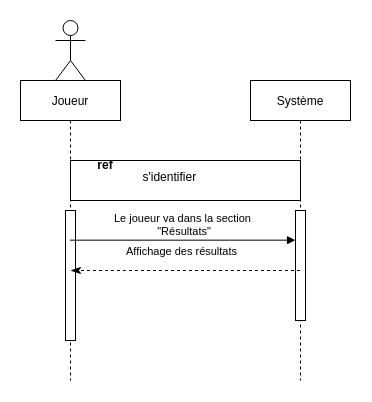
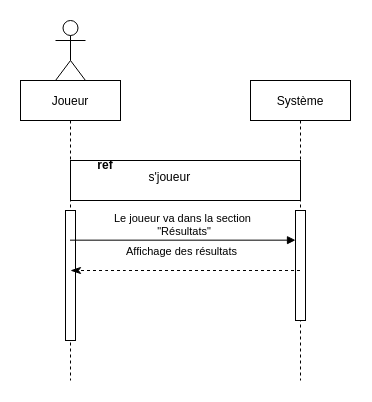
- <mxCell id="4" value="s'identifier" style="text;align=center;fontStyle=0;verticalAlign=middle;spacingLeft=3;spacingRight=3;strokeColor=none;rotatable=0;points=[[0,0.5],[1,0.5]];portConstraint=eastwest;" parent="2" vertex="1"><mxGeometry x="74.804" y="14.0" width="49.028" height="4.727" as="geometry" /></mxCell>
+ <mxCell id="4" value="s'joueur" style="text;align=center;fontStyle=0;verticalAlign=middle;spacingLeft=3;spacingRight=3;strokeColor=none;rotatable=0;points=[[0,0.5],[1,0.5]];portConstraint=eastwest;" parent="2" vertex="1"><mxGeometry x="74.804" y="14.0" width="49.028" height="4.727" as="geometry" /></mxCell>
